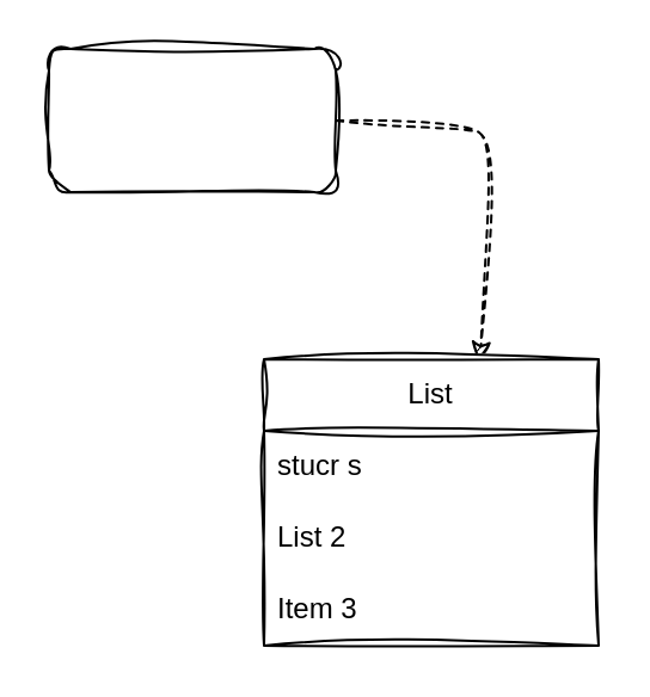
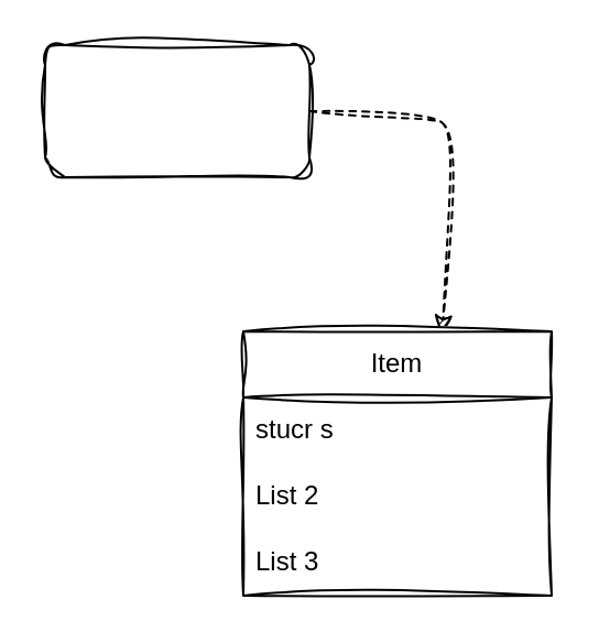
- <mxCell id="4" value="List" style="swimlane;fontStyle=0;childLayout=stackLayout;horizontal=1;startSize=30;horizontalStack=0;resizeParent=1;resizeParentMax=0;resizeLast=0;collapsible=1;marginBottom=0;whiteSpace=wrap;html=1;sketch=1;hachureGap=4;jiggle=2;curveFitting=1;" parent="1" vertex="1"><mxGeometry x="110" y="150" width="140" height="120" as="geometry" /></mxCell>
+ <mxCell id="4" value="Item" style="swimlane;fontStyle=0;childLayout=stackLayout;horizontal=1;startSize=30;horizontalStack=0;resizeParent=1;resizeParentMax=0;resizeLast=0;collapsible=1;marginBottom=0;whiteSpace=wrap;html=1;sketch=1;hachureGap=4;jiggle=2;curveFitting=1;" parent="1" vertex="1"><mxGeometry x="110" y="150" width="140" height="120" as="geometry" /></mxCell>
- <mxCell id="7" value="Item 3" style="text;strokeColor=none;fillColor=none;align=left;verticalAlign=middle;spacingLeft=4;spacingRight=4;overflow=hidden;points=[[0,0.5],[1,0.5]];portConstraint=eastwest;rotatable=0;whiteSpace=wrap;html=1;" parent="4" vertex="1"><mxGeometry y="90" width="140" height="30" as="geometry" /></mxCell>
+ <mxCell id="7" value="List 3" style="text;strokeColor=none;fillColor=none;align=left;verticalAlign=middle;spacingLeft=4;spacingRight=4;overflow=hidden;points=[[0,0.5],[1,0.5]];portConstraint=eastwest;rotatable=0;whiteSpace=wrap;html=1;" parent="4" vertex="1"><mxGeometry y="90" width="140" height="30" as="geometry" /></mxCell>
